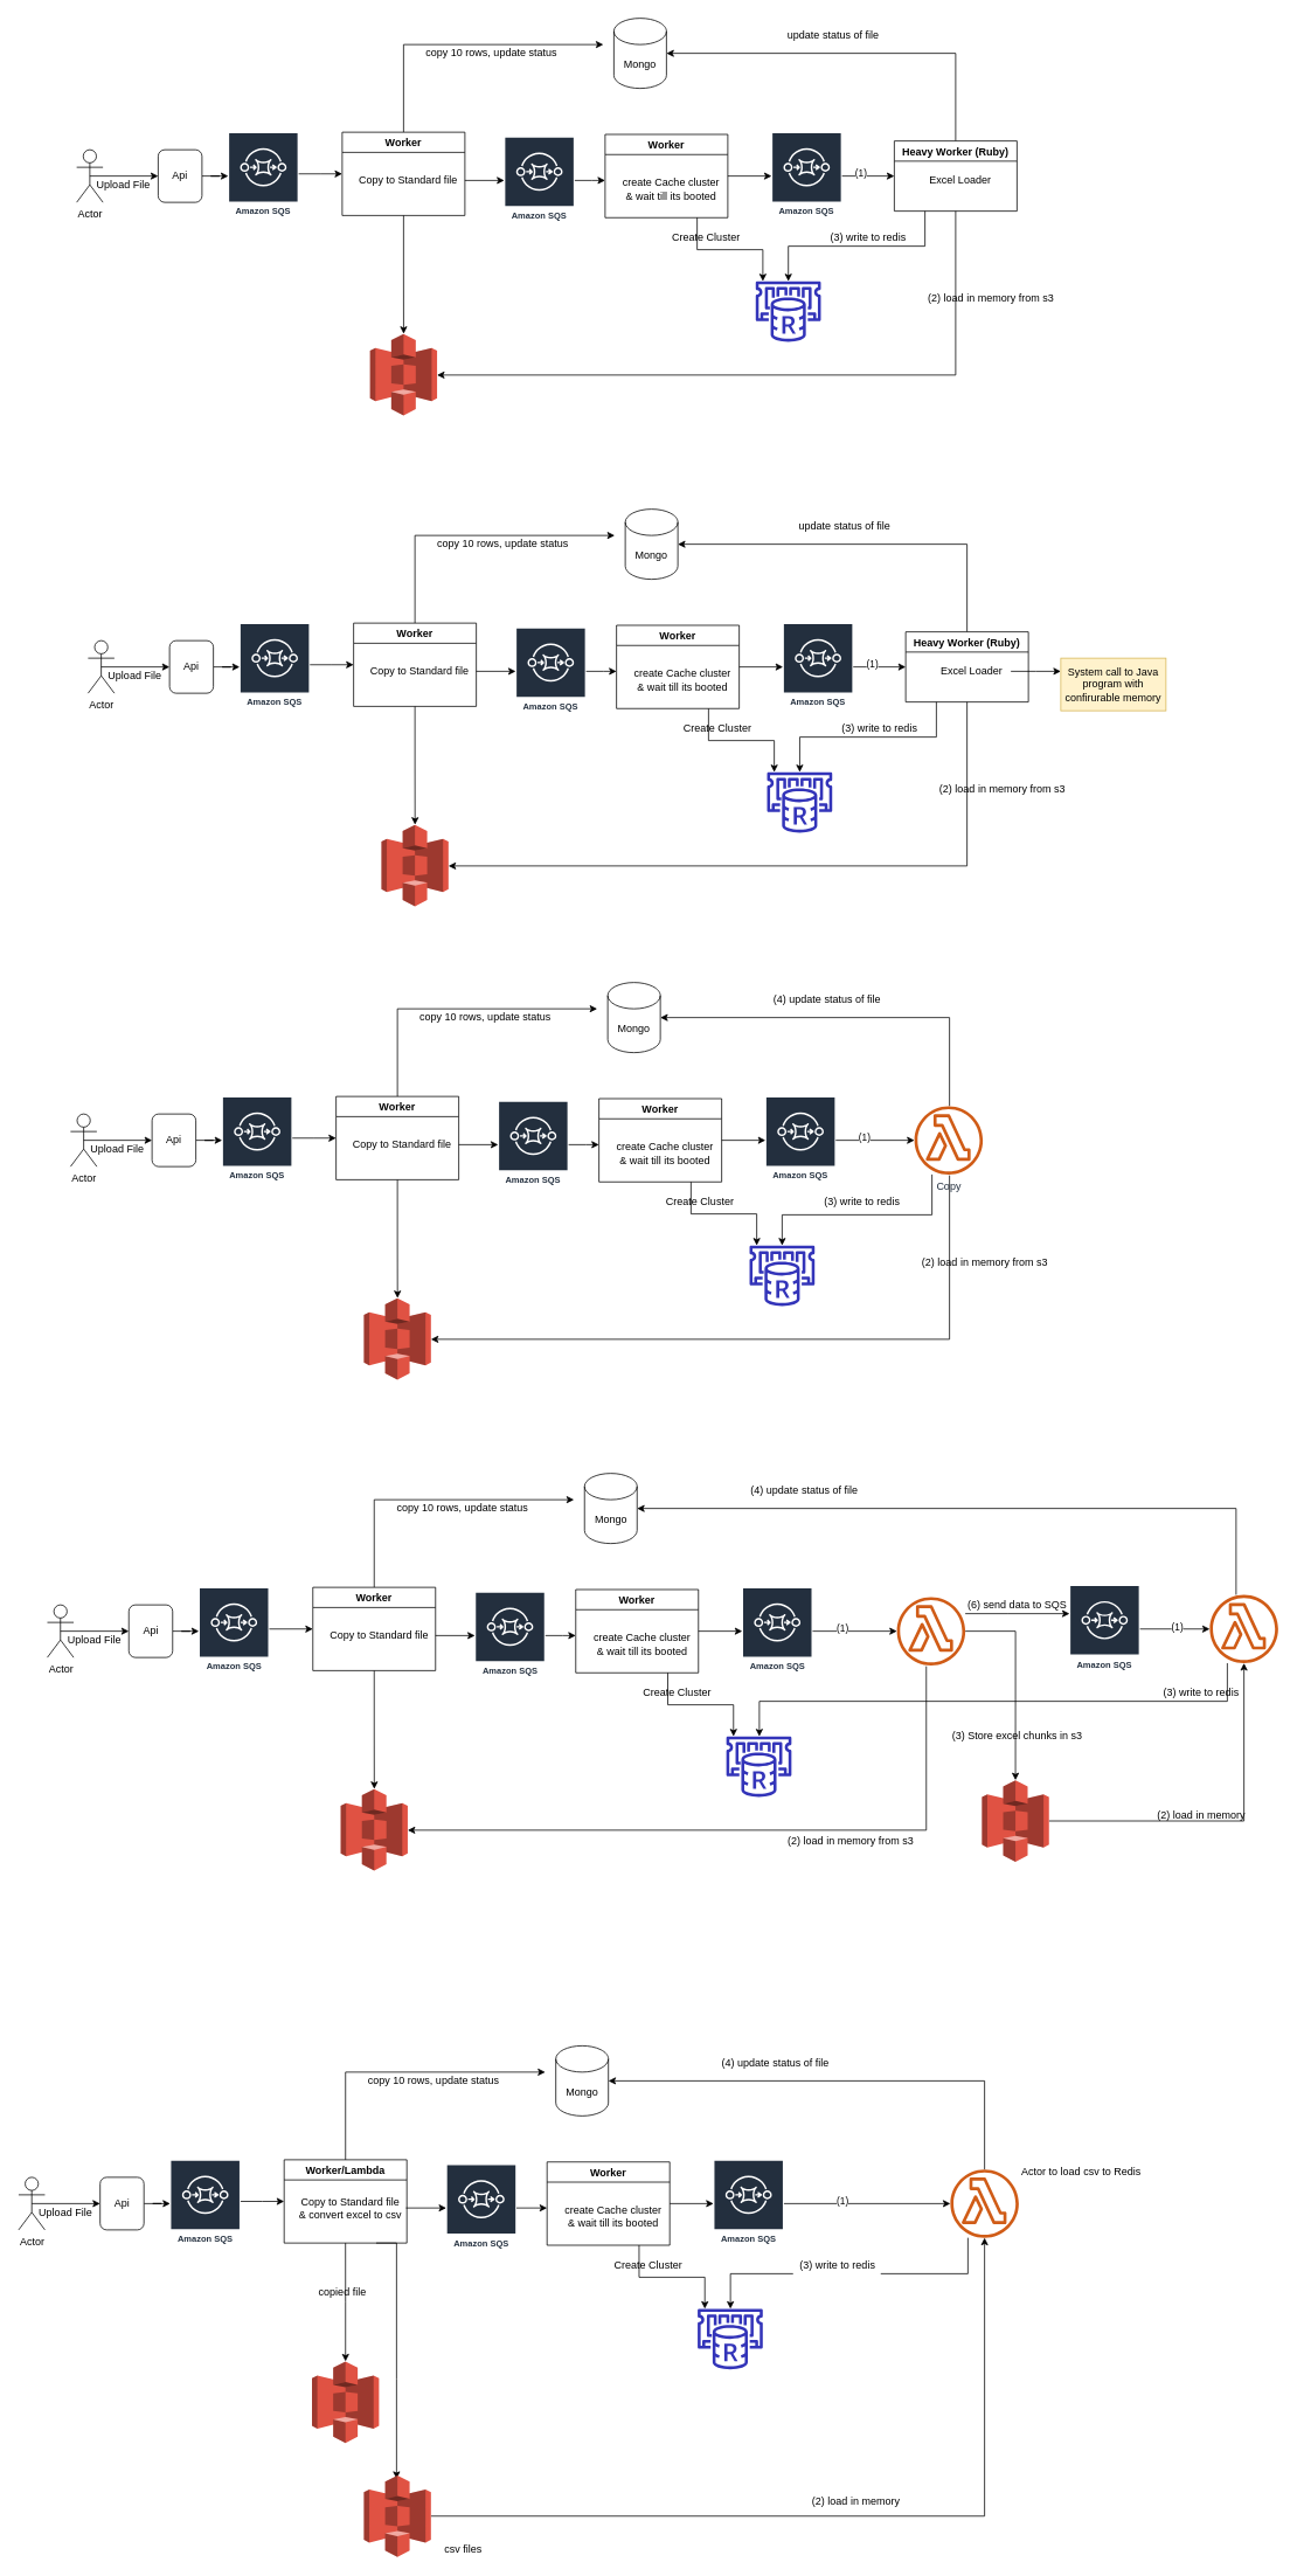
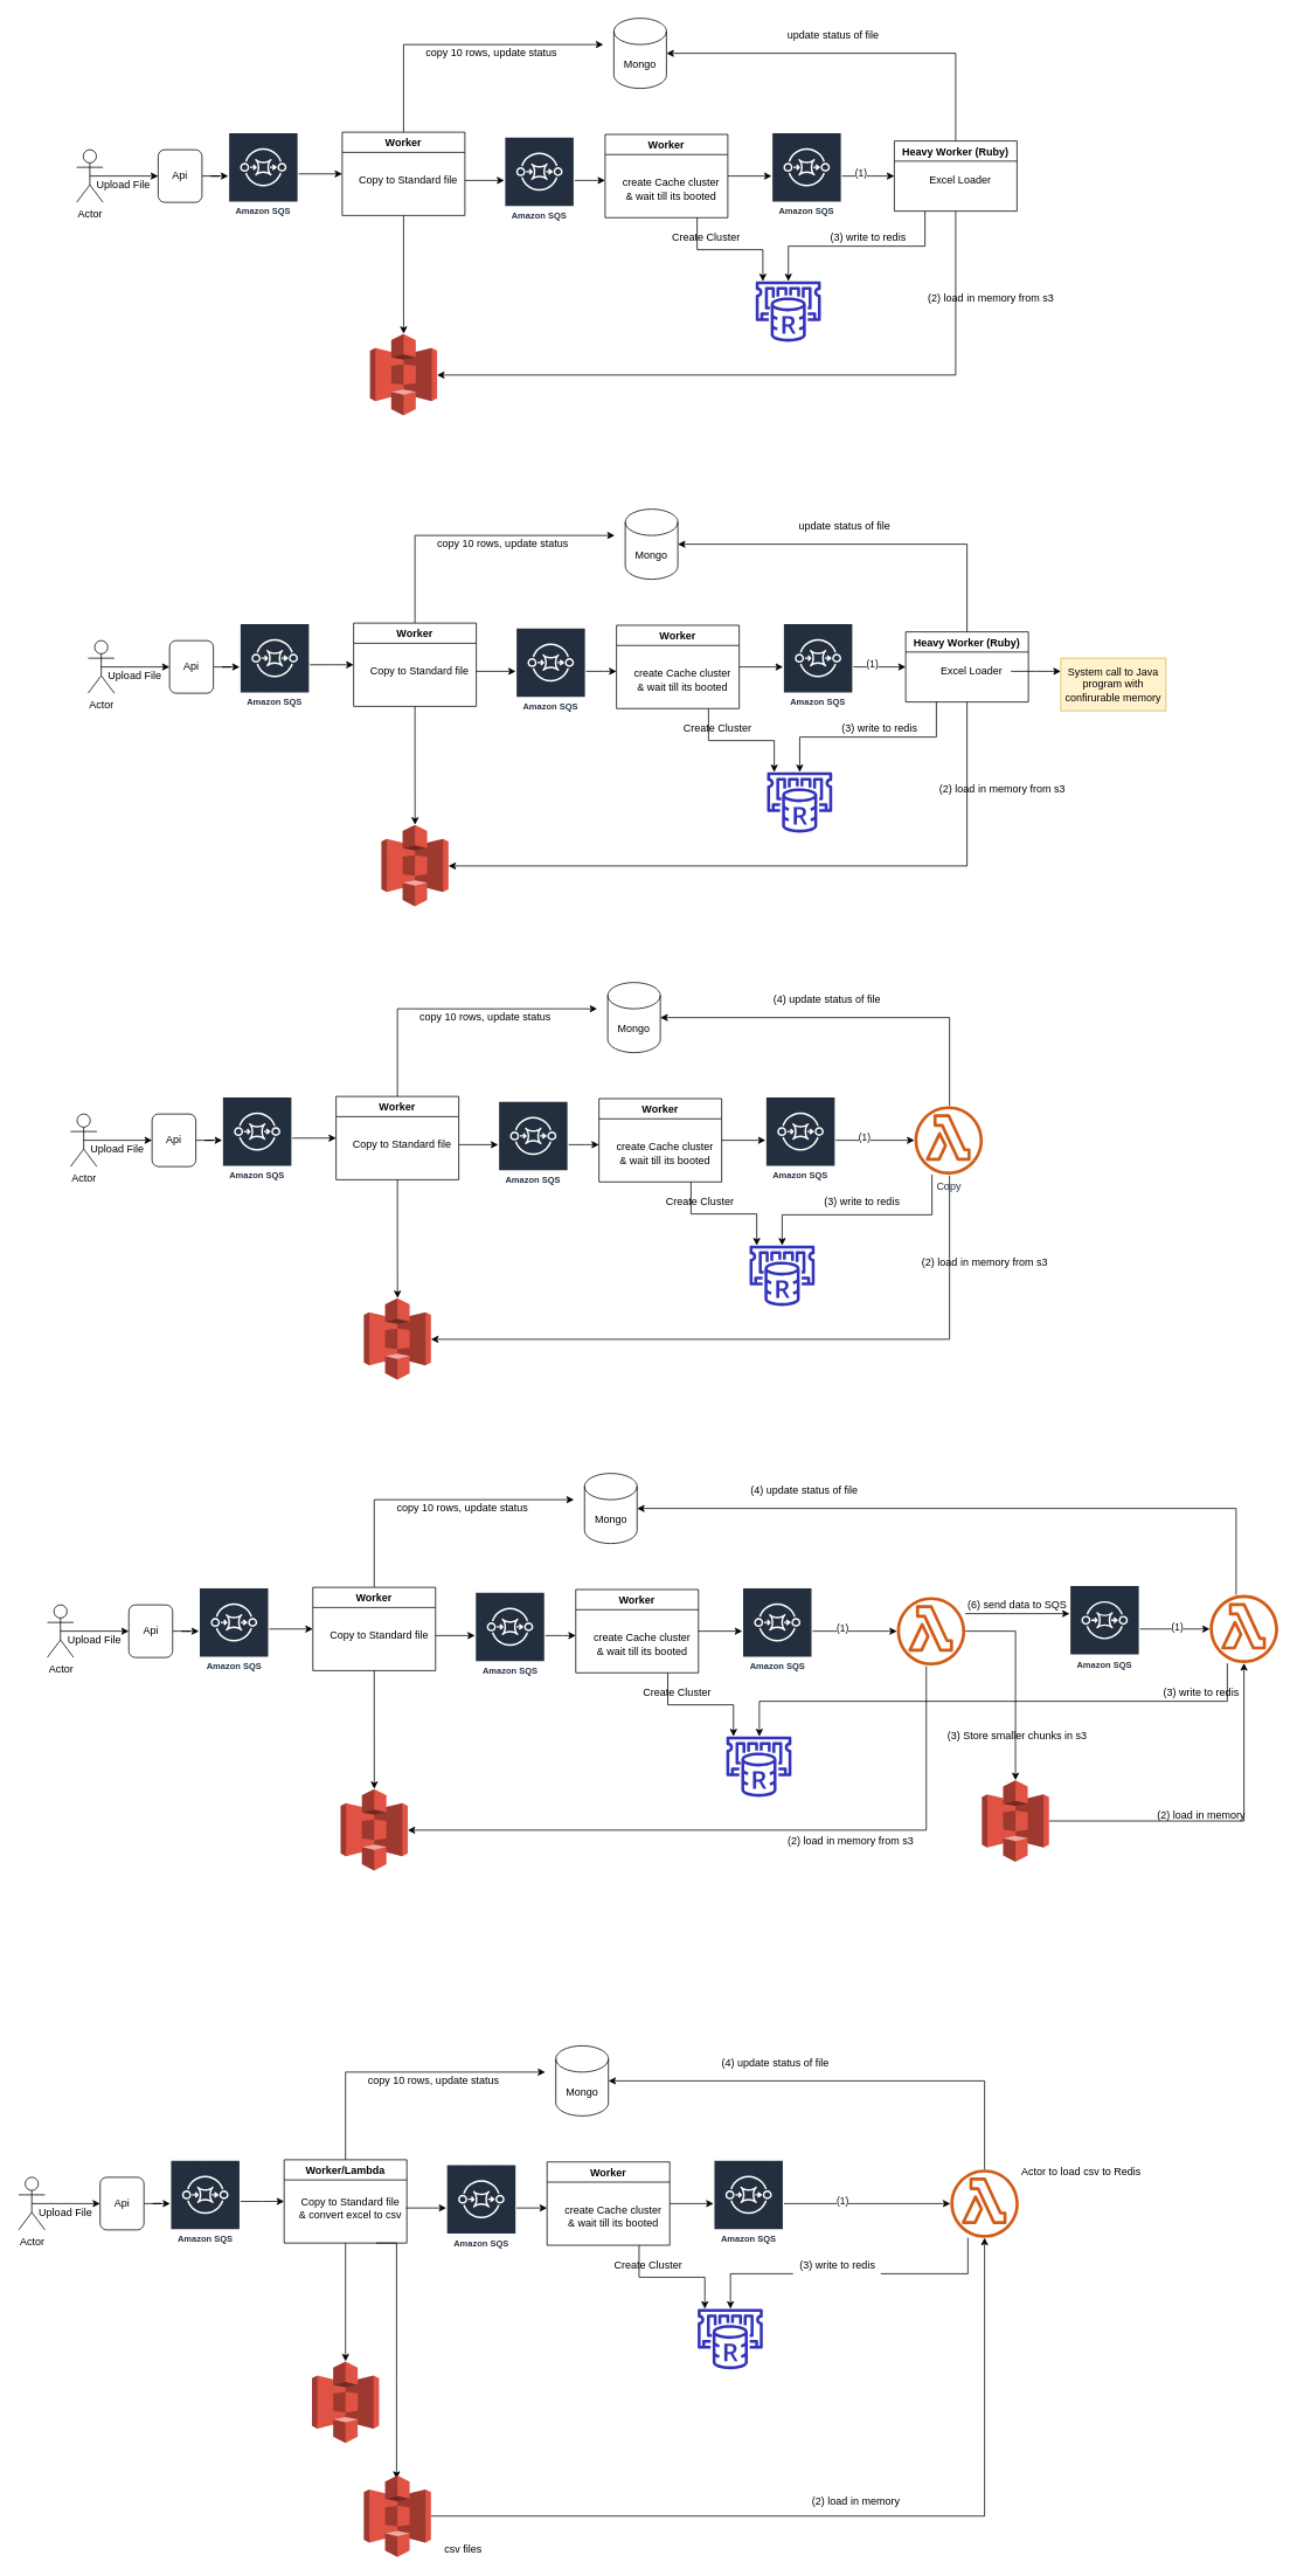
- <mxCell id="142" value="(3) Store excel chunks in s3" style="text;html=1;align=center;verticalAlign=middle;resizable=0;points=[];autosize=1;strokeColor=none;" vertex="1" parent="1"><mxGeometry x="1075" y="1970" width="170" height="20" as="geometry" /></mxCell>
+ <mxCell id="142" value="(3) Store smaller chunks in s3" style="text;html=1;align=center;verticalAlign=middle;resizable=0;points=[];autosize=1;strokeColor=none;" vertex="1" parent="1"><mxGeometry x="1075" y="1970" width="170" height="20" as="geometry" /></mxCell>
- <mxCell id="184" value="copied file" style="text;html=1;align=center;verticalAlign=middle;resizable=0;points=[];autosize=1;strokeColor=none;" vertex="1" parent="1"><mxGeometry x="357.75" y="2605" width="64" height="18" as="geometry" /></mxCell>
